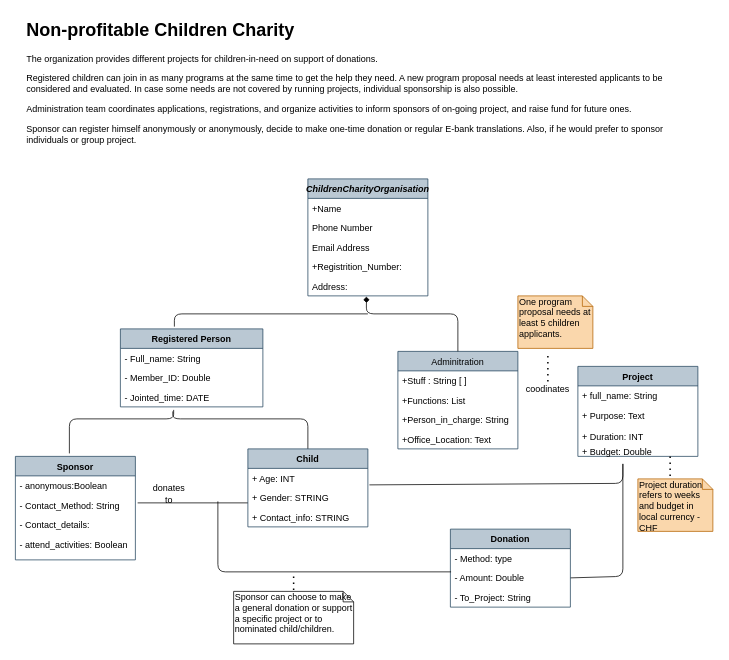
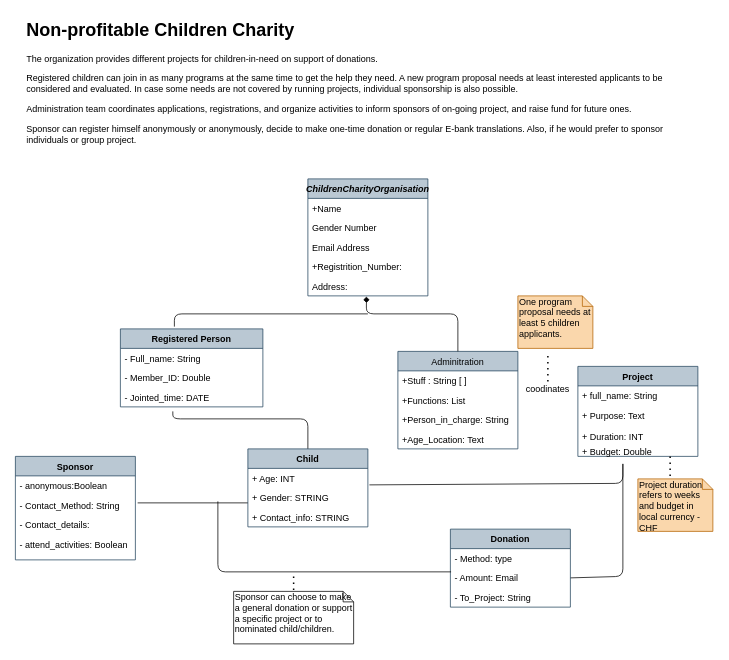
- <mxCell id="4" value="Phone Number" style="text;align=left;verticalAlign=top;spacingLeft=4;spacingRight=4;overflow=hidden;rotatable=0;points=[[0,0.5],[1,0.5]];portConstraint=eastwest;rounded=0;shadow=0;html=0;" parent="2" vertex="1"><mxGeometry y="52" width="160" height="26" as="geometry" /></mxCell>
+ <mxCell id="4" value="Gender Number" style="text;align=left;verticalAlign=top;spacingLeft=4;spacingRight=4;overflow=hidden;rotatable=0;points=[[0,0.5],[1,0.5]];portConstraint=eastwest;rounded=0;shadow=0;html=0;" parent="2" vertex="1"><mxGeometry y="52" width="160" height="26" as="geometry" /></mxCell>
- <mxCell id="31" value="" style="endArrow=none;html=1;entryX=0.374;entryY=1.154;entryDx=0;entryDy=0;entryPerimeter=0;exitX=0.45;exitY=-0.029;exitDx=0;exitDy=0;exitPerimeter=0;" edge="1" parent="1" source="26" target="46"><mxGeometry width="50" height="50" relative="1" as="geometry"><mxPoint x="230" y="558" as="sourcePoint" /><mxPoint x="560" y="528" as="targetPoint" /><Array as="points"><mxPoint x="92" y="558" /><mxPoint x="231" y="558" /></Array></mxGeometry></mxCell>
- <mxCell id="12" value="+Office_Location: Text" style="text;align=left;verticalAlign=top;spacingLeft=4;spacingRight=4;overflow=hidden;rotatable=0;points=[[0,0.5],[1,0.5]];portConstraint=eastwest;" parent="8" vertex="1"><mxGeometry y="104" width="160" height="26" as="geometry" /></mxCell>
+ <mxCell id="12" value="+Age_Location: Text" style="text;align=left;verticalAlign=top;spacingLeft=4;spacingRight=4;overflow=hidden;rotatable=0;points=[[0,0.5],[1,0.5]];portConstraint=eastwest;" parent="8" vertex="1"><mxGeometry y="104" width="160" height="26" as="geometry" /></mxCell>
- <mxCell id="40" value="donates to" style="text;html=1;strokeColor=none;fillColor=none;align=center;verticalAlign=middle;whiteSpace=wrap;rounded=0;" vertex="1" parent="1"><mxGeometry x="200" y="648" width="50" height="20" as="geometry" /></mxCell>
- <mxCell id="37" value="- Amount: Double" style="text;strokeColor=none;fillColor=none;align=left;verticalAlign=top;spacingLeft=4;spacingRight=4;overflow=hidden;rotatable=0;points=[[0,0.5],[1,0.5]];portConstraint=eastwest;" vertex="1" parent="35"><mxGeometry y="52" width="160" height="26" as="geometry" /></mxCell>
+ <mxCell id="37" value="- Amount: Email" style="text;strokeColor=none;fillColor=none;align=left;verticalAlign=top;spacingLeft=4;spacingRight=4;overflow=hidden;rotatable=0;points=[[0,0.5],[1,0.5]];portConstraint=eastwest;" vertex="1" parent="35"><mxGeometry y="52" width="160" height="26" as="geometry" /></mxCell>
